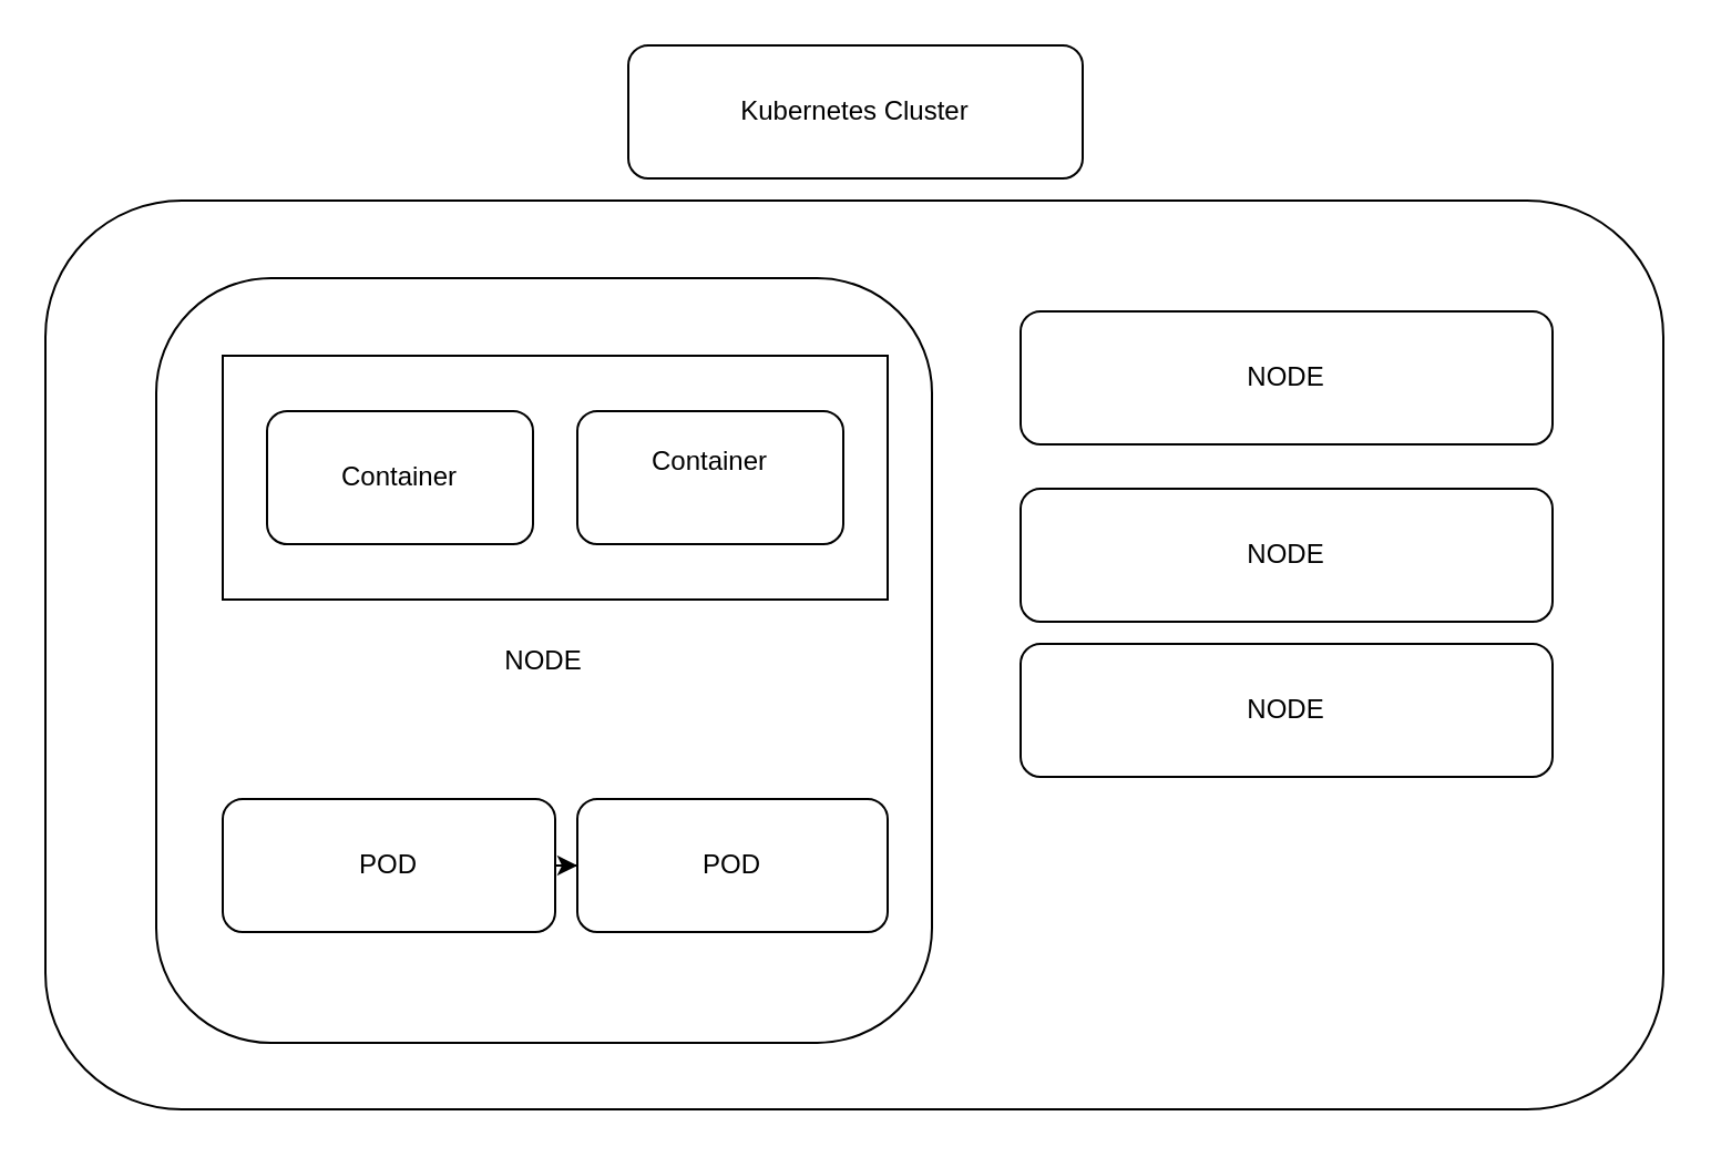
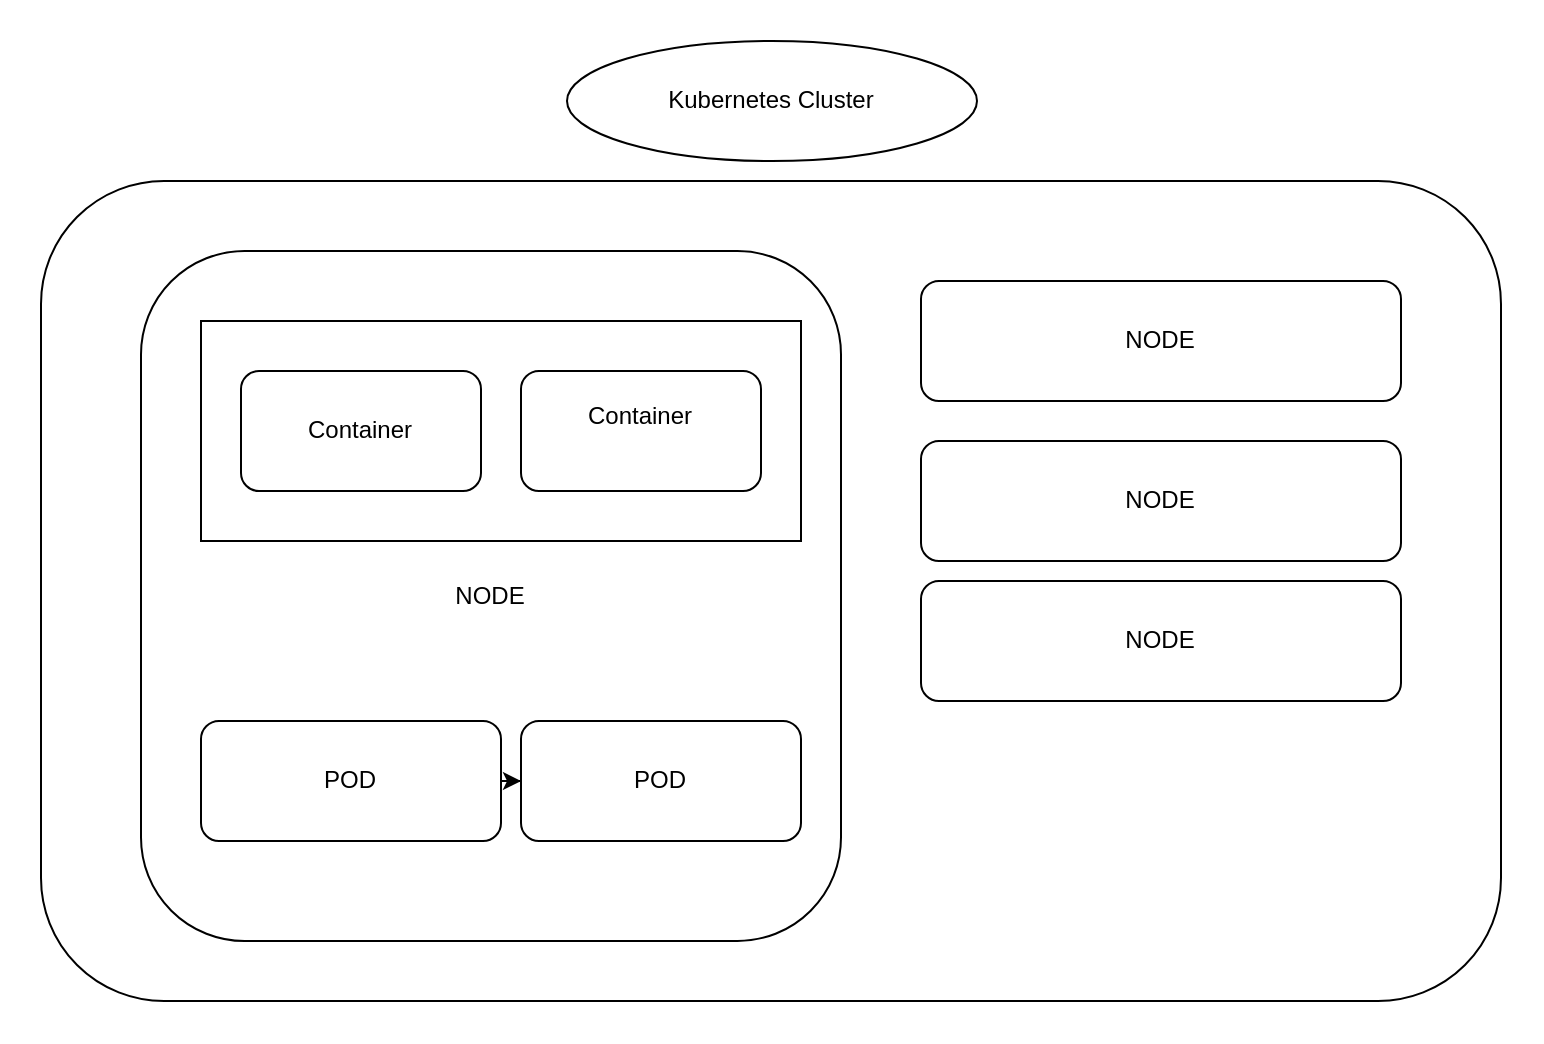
- <mxCell id="13" value="Kubernetes Cluster" style="rounded=1;whiteSpace=wrap;html=1;" vertex="1" parent="1"><mxGeometry x="283" y="20" width="205" height="60" as="geometry" /></mxCell>
+ <mxCell id="13" value="Kubernetes Cluster" style="ellipse;whiteSpace=wrap;html=1;" vertex="1" parent="1"><mxGeometry x="283" y="20" width="205" height="60" as="geometry" /></mxCell>
